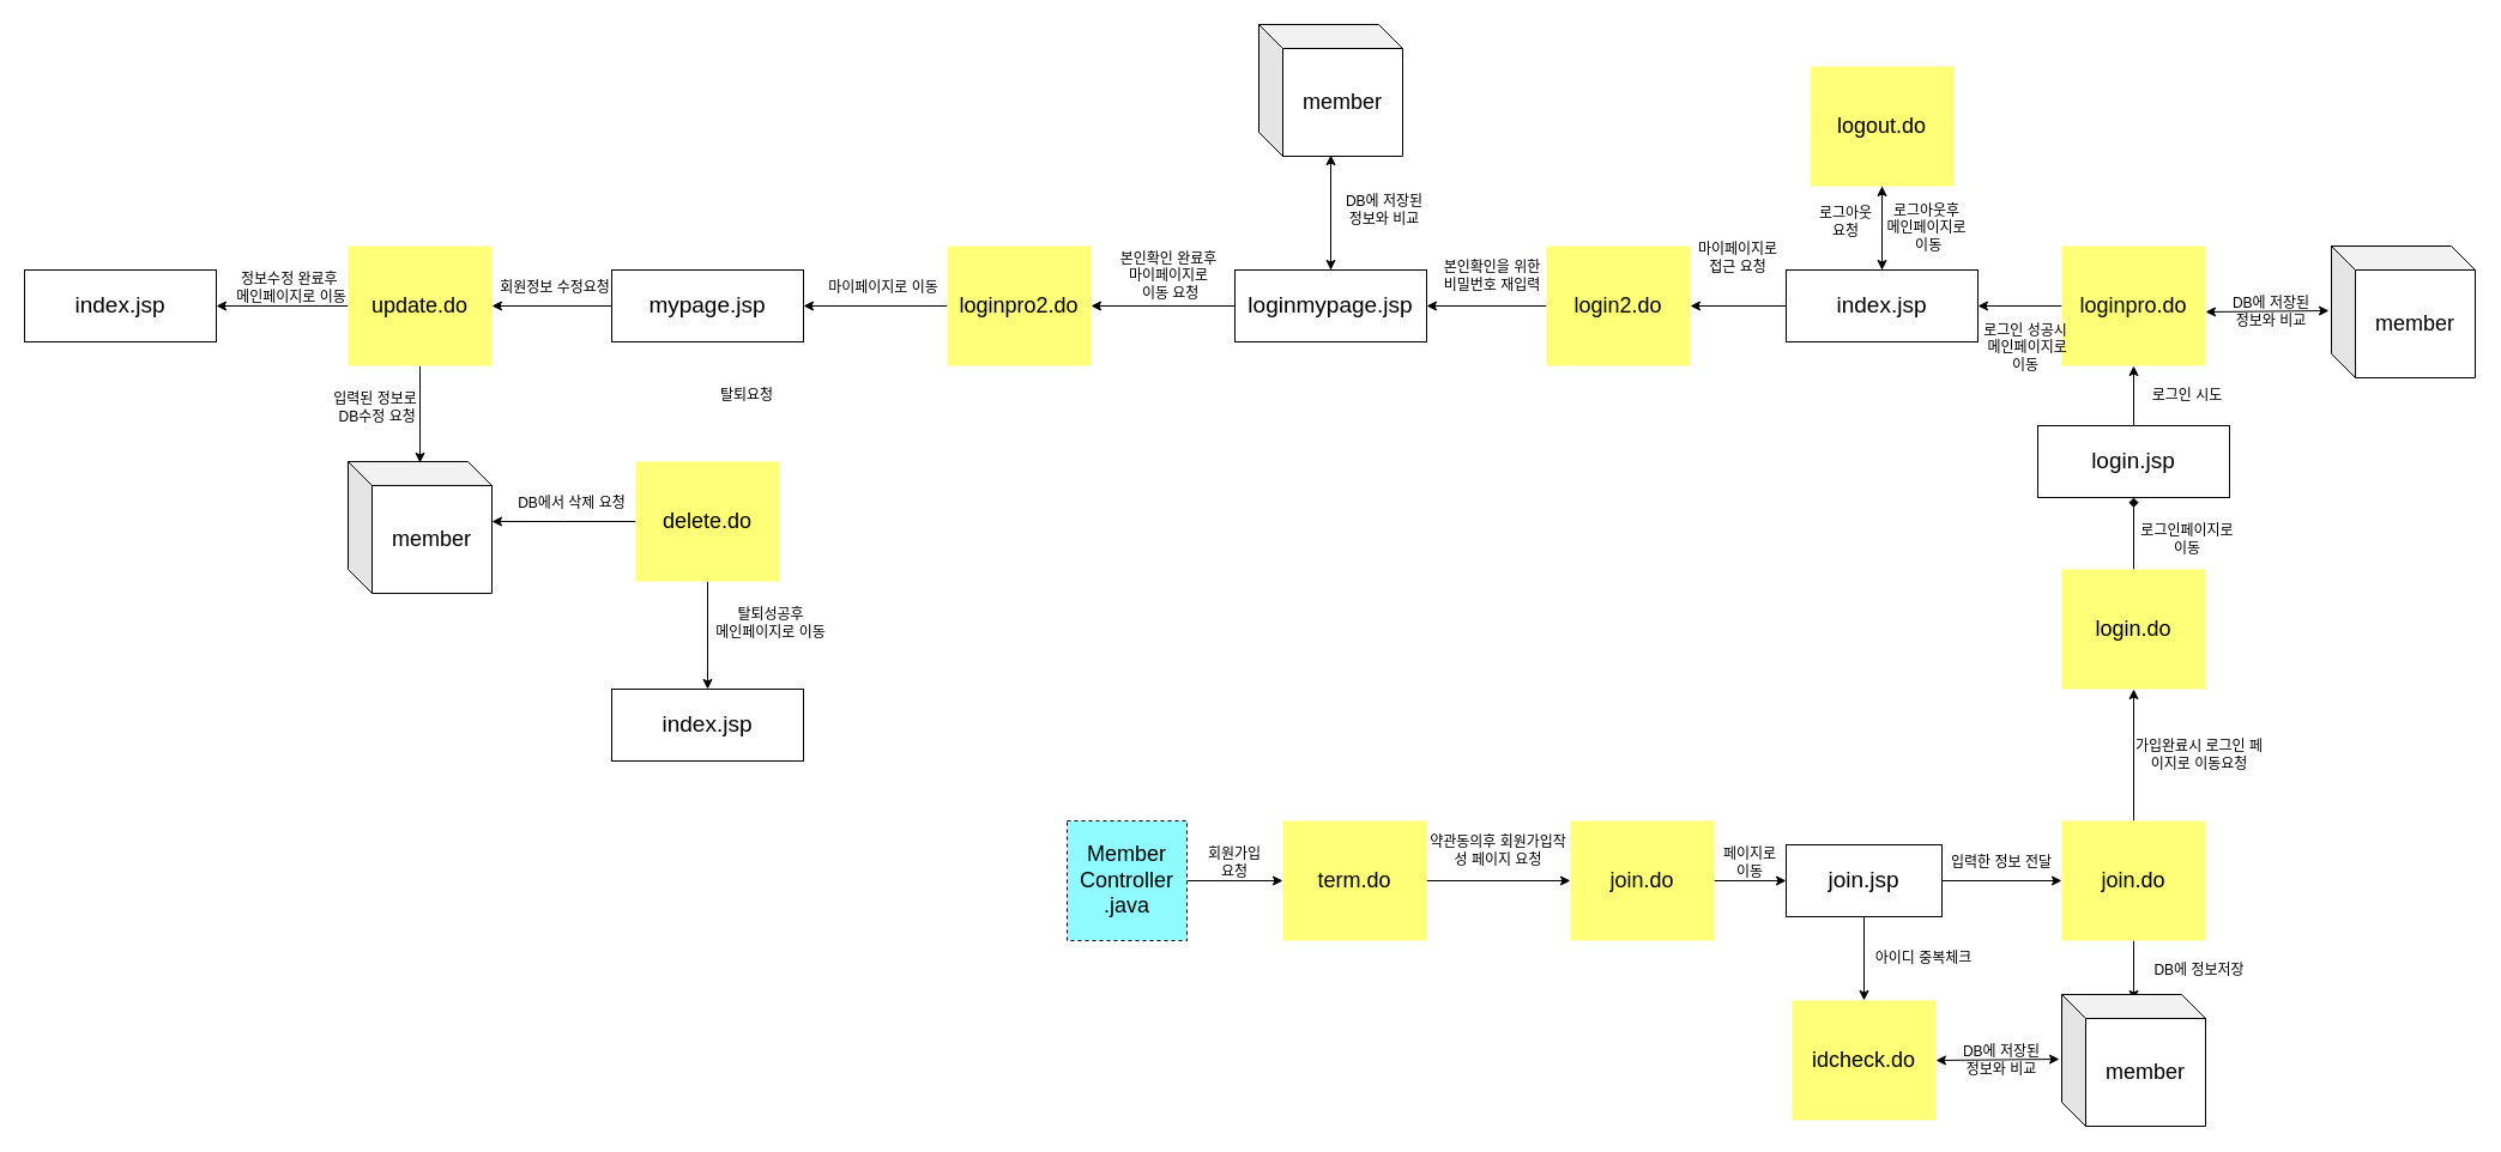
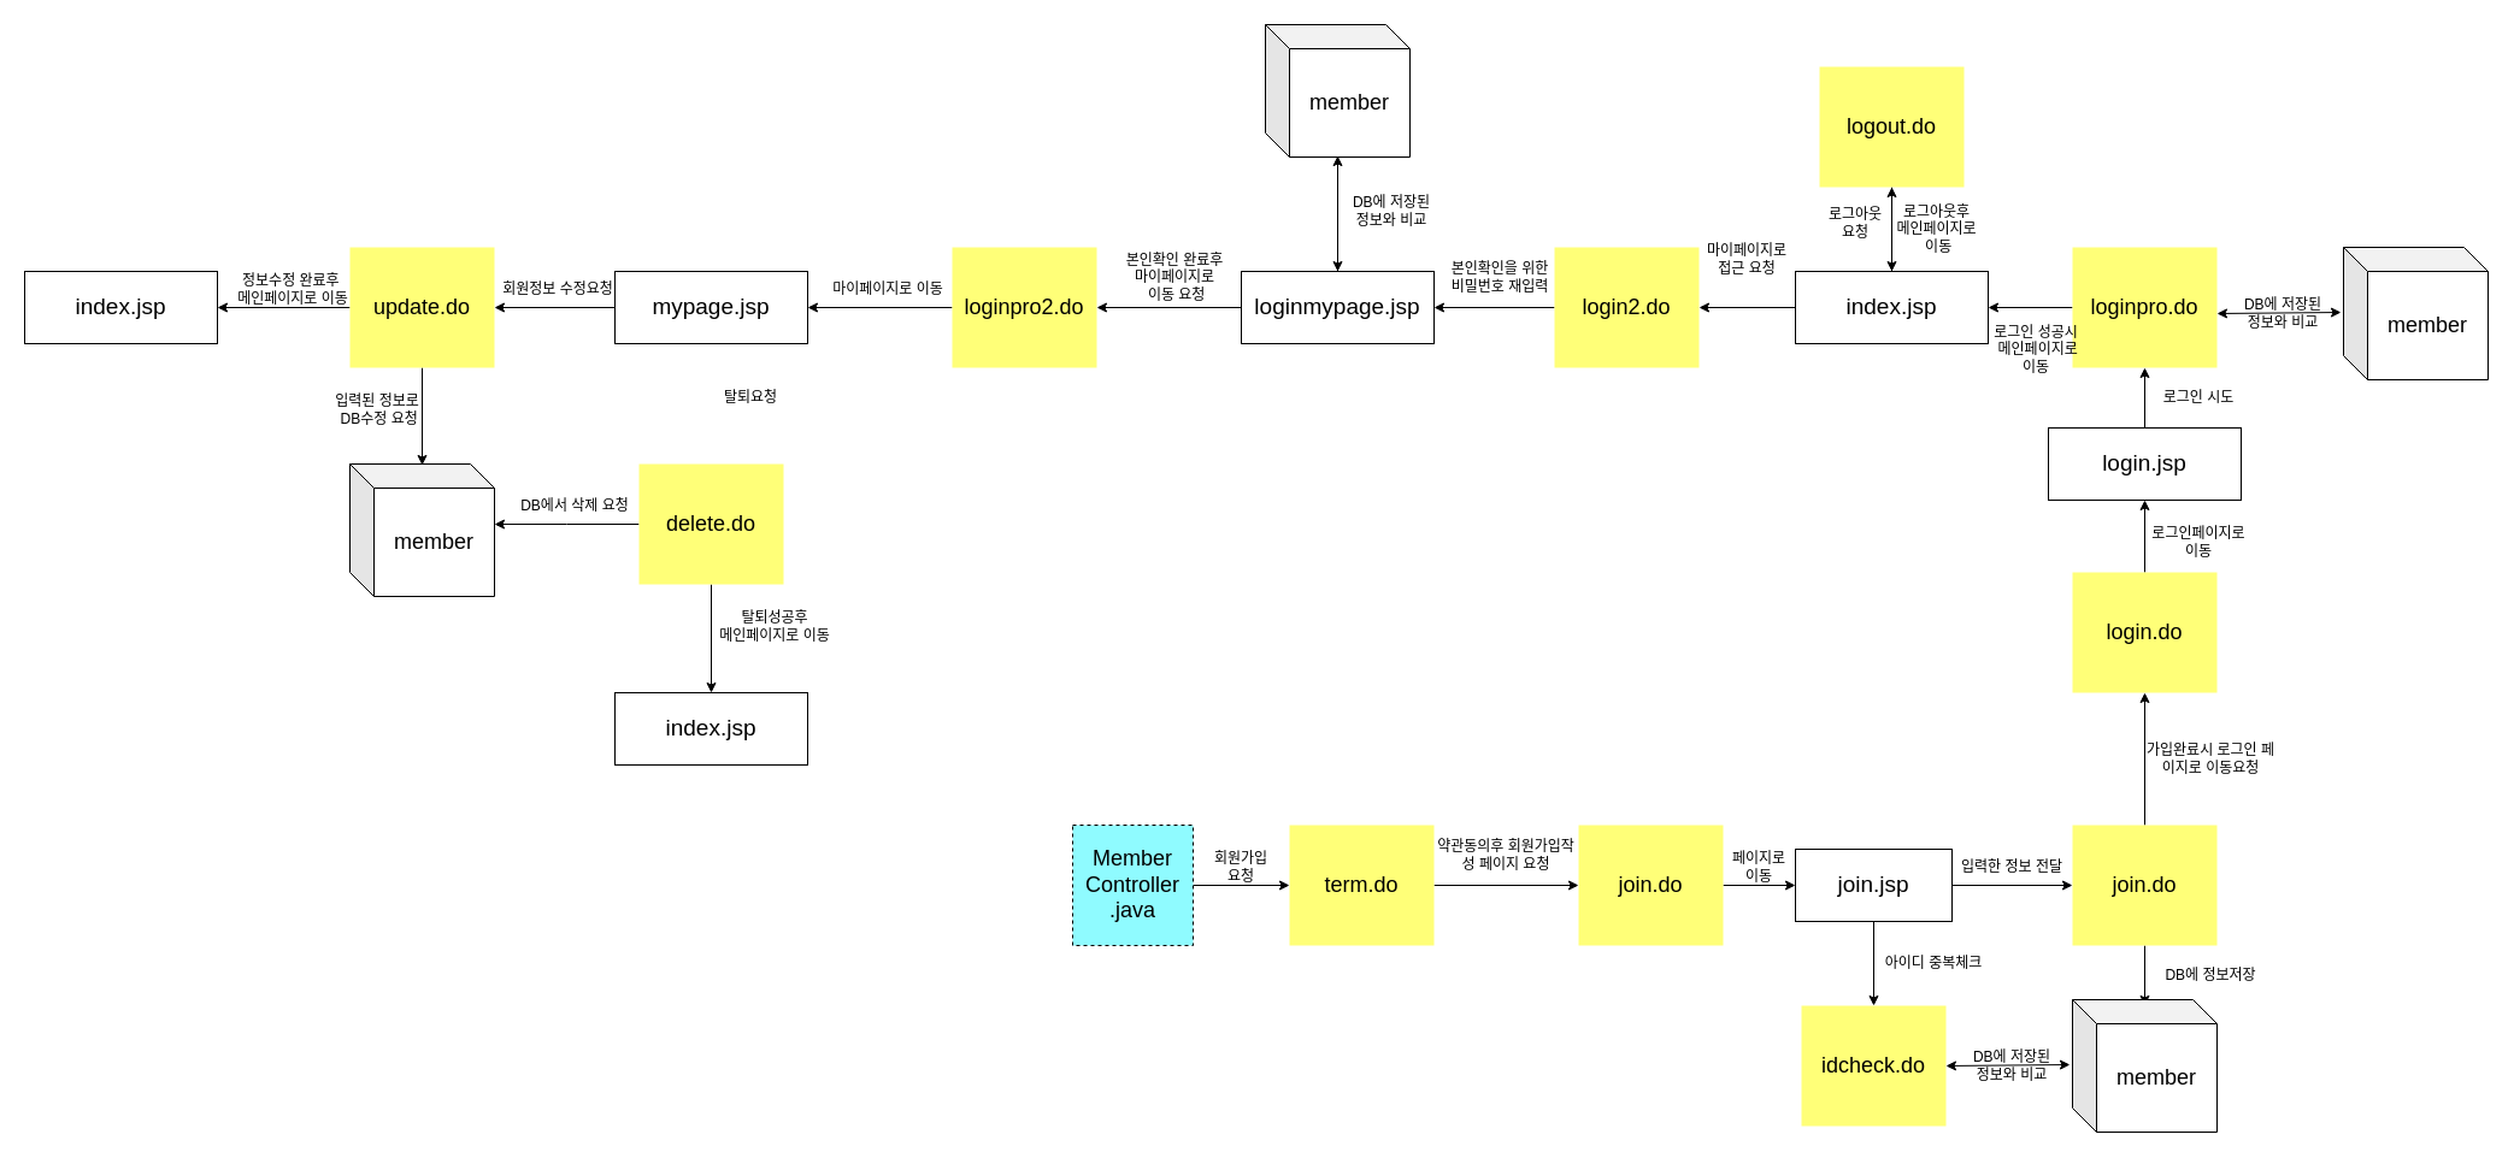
- <mxCell id="13" style="edgeStyle=orthogonalEdgeStyle;rounded=0;orthogonalLoop=1;jettySize=auto;html=1;entryX=0.5;entryY=1;entryDx=0;entryDy=0;endArrow=diamond;" edge="1" parent="1" source="14" target="19"><mxGeometry relative="1" as="geometry" /></mxCell>
+ <mxCell id="13" style="edgeStyle=orthogonalEdgeStyle;rounded=0;orthogonalLoop=1;jettySize=auto;html=1;entryX=0.5;entryY=1;entryDx=0;entryDy=0;" edge="1" parent="1" source="14" target="19"><mxGeometry relative="1" as="geometry" /></mxCell>
